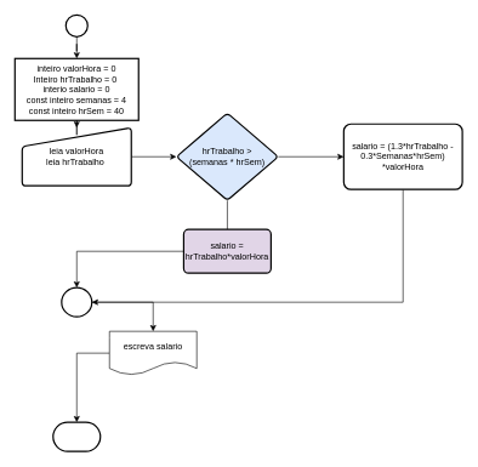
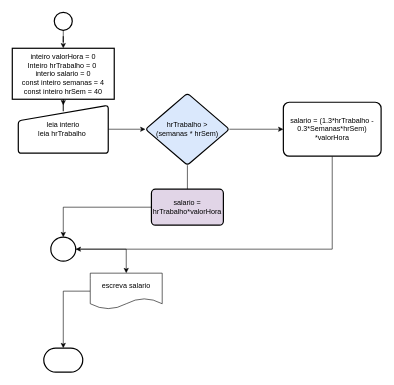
- <mxCell id="8" value="leia valorHora&lt;br style=&quot;border-color: var(--border-color);&quot;&gt;leia hrTrabalho&amp;nbsp;" style="html=1;strokeWidth=2;shape=manualInput;whiteSpace=wrap;rounded=1;size=26;arcSize=11;" vertex="1" parent="1"><mxGeometry x="30" y="175" width="150" height="80" as="geometry" /></mxCell>
+ <mxCell id="8" value="leia interio&lt;br style=&quot;border-color: var(--border-color);&quot;&gt;leia hrTrabalho&amp;nbsp;" style="html=1;strokeWidth=2;shape=manualInput;whiteSpace=wrap;rounded=1;size=26;arcSize=11;" vertex="1" parent="1"><mxGeometry x="30" y="175" width="150" height="80" as="geometry" /></mxCell>
